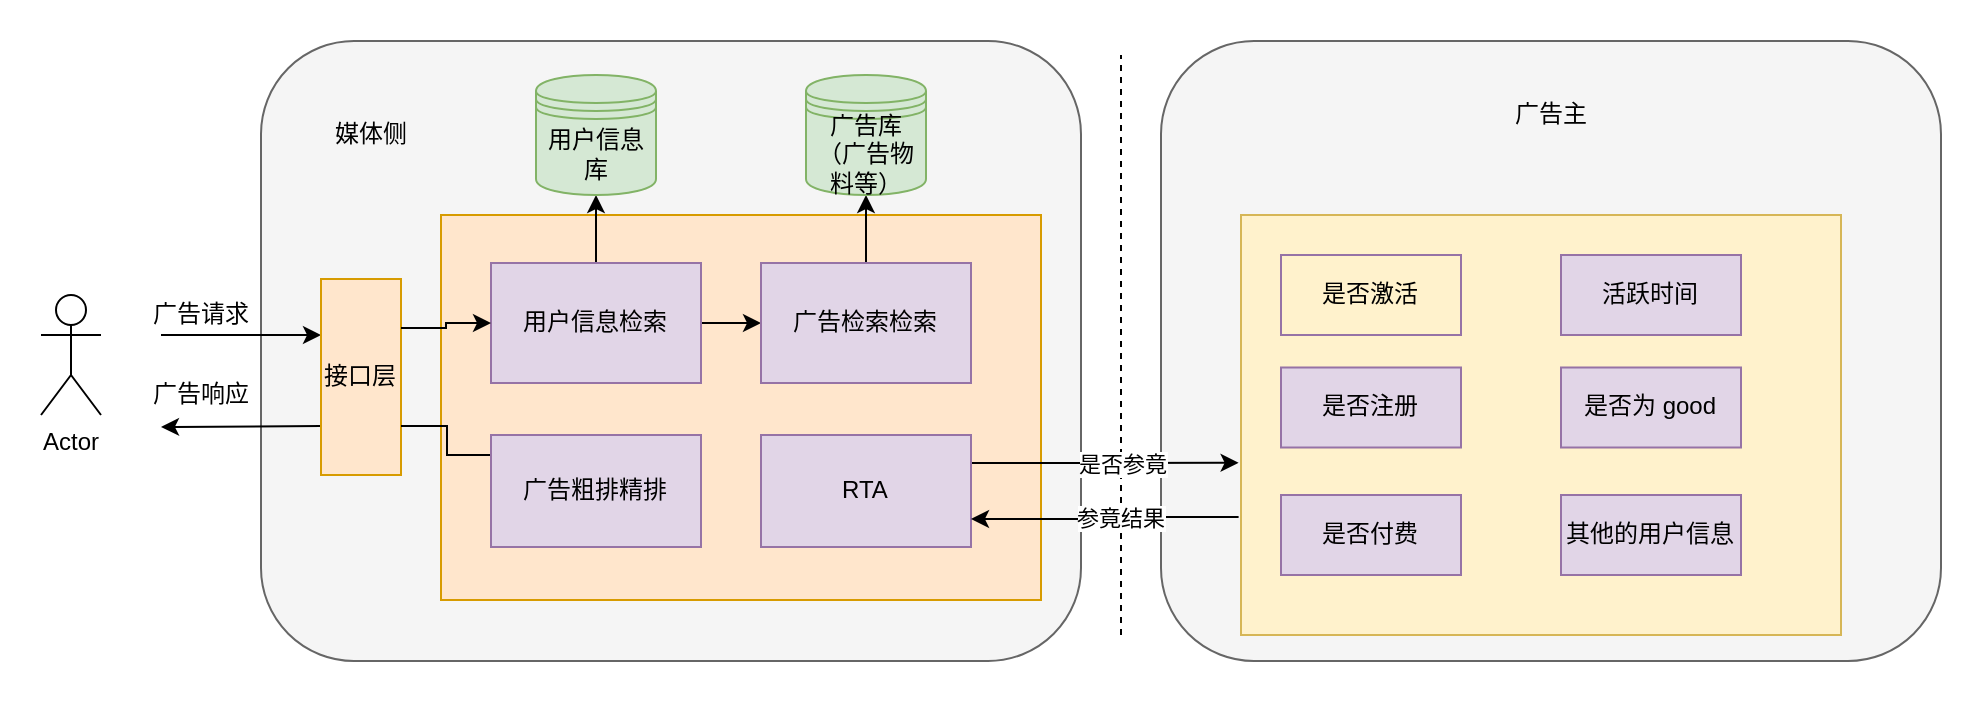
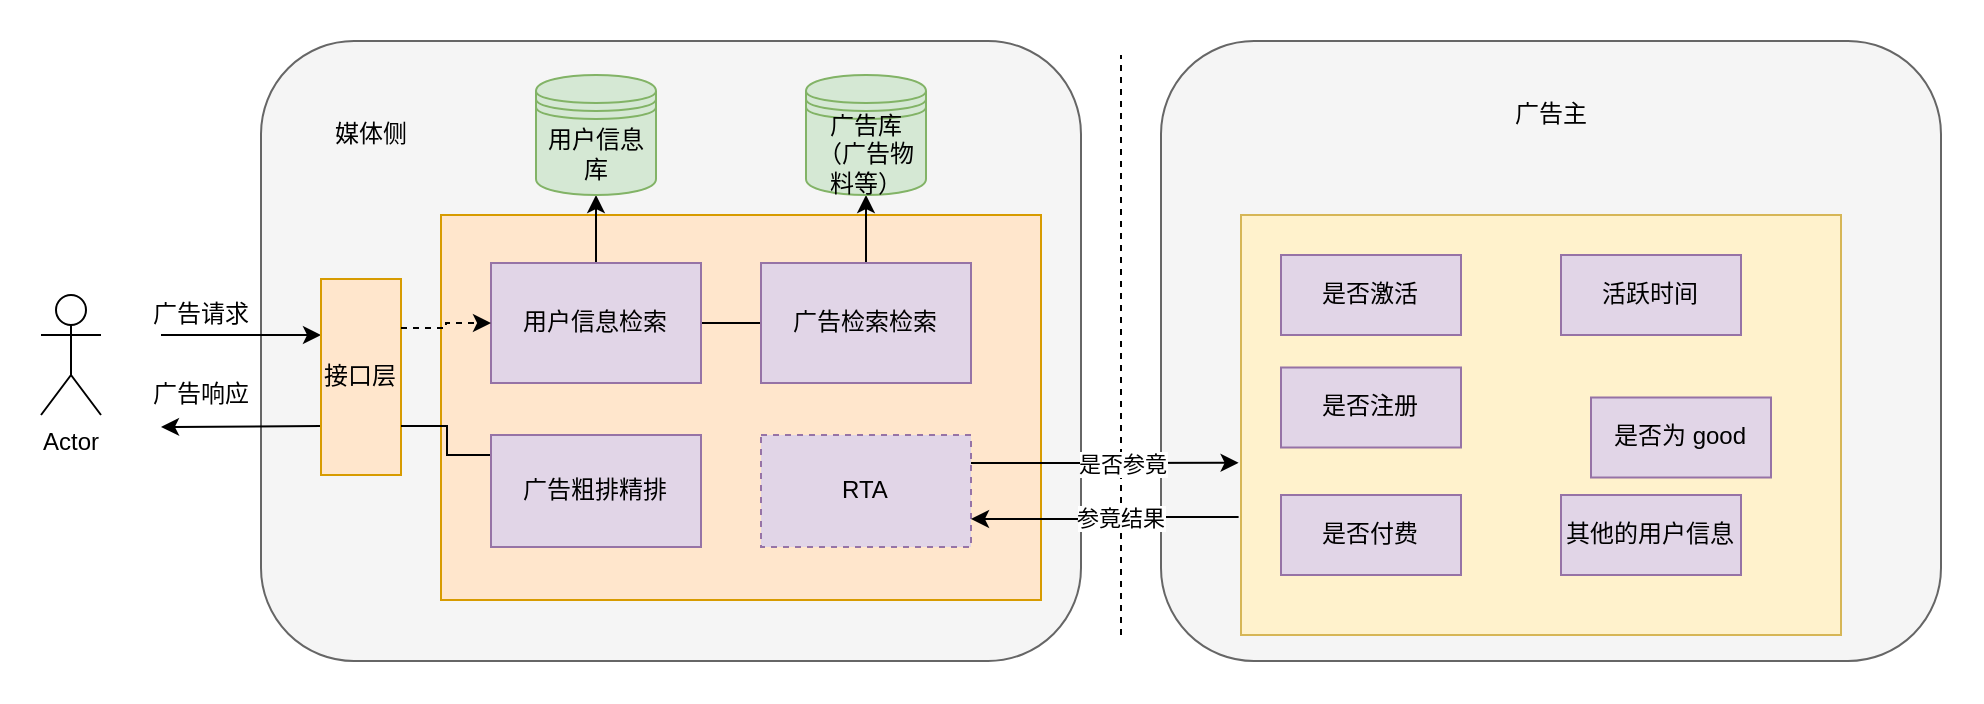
- <mxCell id="28" value="是否激活" style="rounded=0;whiteSpace=wrap;html=1;fillColor=#fff2cc;strokeColor=#9673a6;" parent="1" vertex="1"><mxGeometry x="640" y="127" width="90" height="40" as="geometry" /></mxCell>
+ <mxCell id="28" value="是否激活" style="rounded=0;whiteSpace=wrap;html=1;fillColor=#e1d5e7;strokeColor=#9673a6;" parent="1" vertex="1"><mxGeometry x="640" y="127" width="90" height="40" as="geometry" /></mxCell>
- <mxCell id="14" value="" style="edgeStyle=orthogonalEdgeStyle;rounded=0;orthogonalLoop=1;jettySize=auto;html=1;" parent="1" source="16" target="18" edge="1"><mxGeometry relative="1" as="geometry" /></mxCell>
+ <mxCell id="14" value="" style="edgeStyle=orthogonalEdgeStyle;rounded=0;orthogonalLoop=1;jettySize=auto;html=1;endArrow=none;" parent="1" source="16" target="18" edge="1"><mxGeometry relative="1" as="geometry" /></mxCell>
- <mxCell id="19" style="edgeStyle=orthogonalEdgeStyle;rounded=0;orthogonalLoop=1;jettySize=auto;html=1;entryX=0;entryY=0.5;entryDx=0;entryDy=0;exitX=1;exitY=0.25;exitDx=0;exitDy=0;" parent="1" source="12" target="16" edge="1"><mxGeometry relative="1" as="geometry" /></mxCell>
+ <mxCell id="19" style="edgeStyle=orthogonalEdgeStyle;rounded=0;orthogonalLoop=1;jettySize=auto;html=1;entryX=0;entryY=0.5;entryDx=0;entryDy=0;exitX=1;exitY=0.25;exitDx=0;exitDy=0;dashed=1;" parent="1" source="12" target="16" edge="1"><mxGeometry relative="1" as="geometry" /></mxCell>
- <mxCell id="32" value="是否为 good" style="rounded=0;whiteSpace=wrap;html=1;fillColor=#e1d5e7;strokeColor=#9673a6;" parent="1" vertex="1"><mxGeometry x="780" y="183.25" width="90" height="40" as="geometry" /></mxCell>
+ <mxCell id="32" value="是否为 good" style="rounded=0;whiteSpace=wrap;html=1;fillColor=#e1d5e7;strokeColor=#9673a6;" parent="1" vertex="1"><mxGeometry x="795" y="198.25" width="90" height="40" as="geometry" /></mxCell>
- <mxCell id="22" value="RTA" style="rounded=0;whiteSpace=wrap;html=1;fillColor=#e1d5e7;strokeColor=#9673a6;" parent="1" vertex="1"><mxGeometry x="380" y="217" width="105" height="56" as="geometry" /></mxCell>
+ <mxCell id="22" value="RTA" style="rounded=0;whiteSpace=wrap;html=1;fillColor=#e1d5e7;strokeColor=#9673a6;dashed=1;" parent="1" vertex="1"><mxGeometry x="380" y="217" width="105" height="56" as="geometry" /></mxCell>
